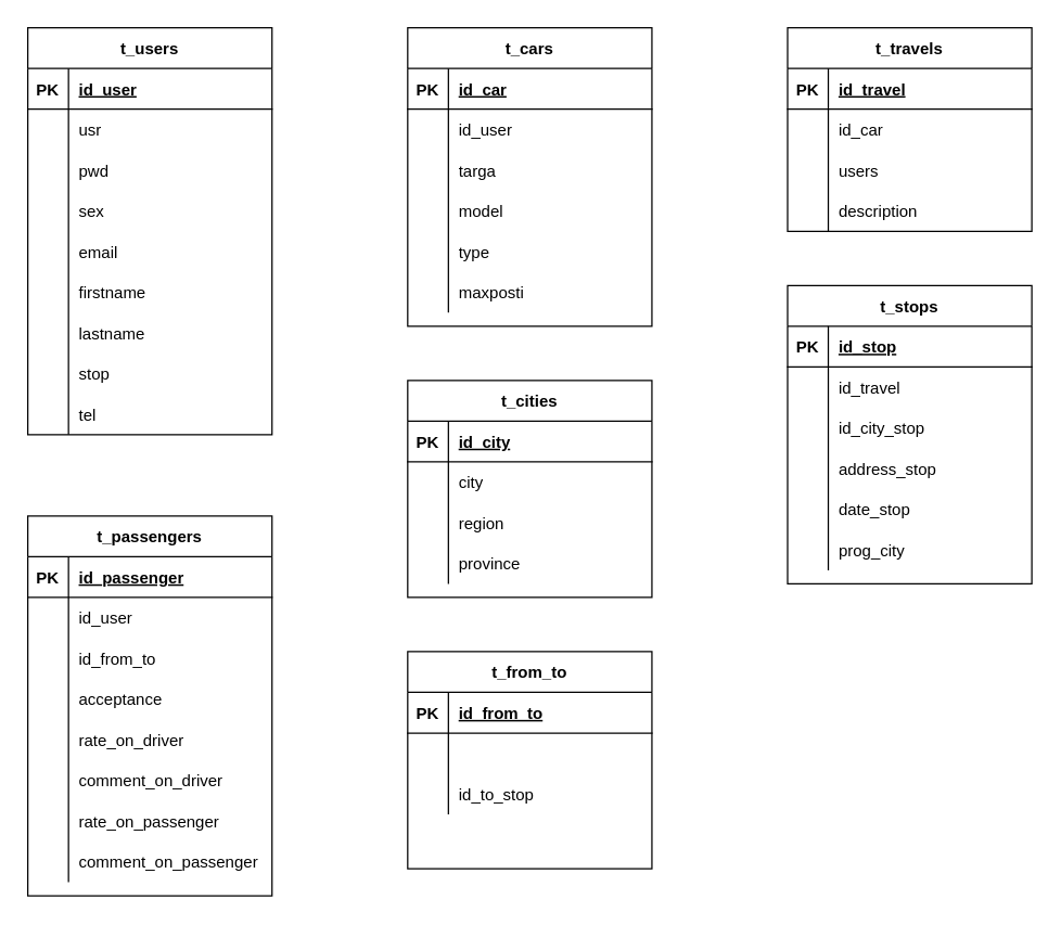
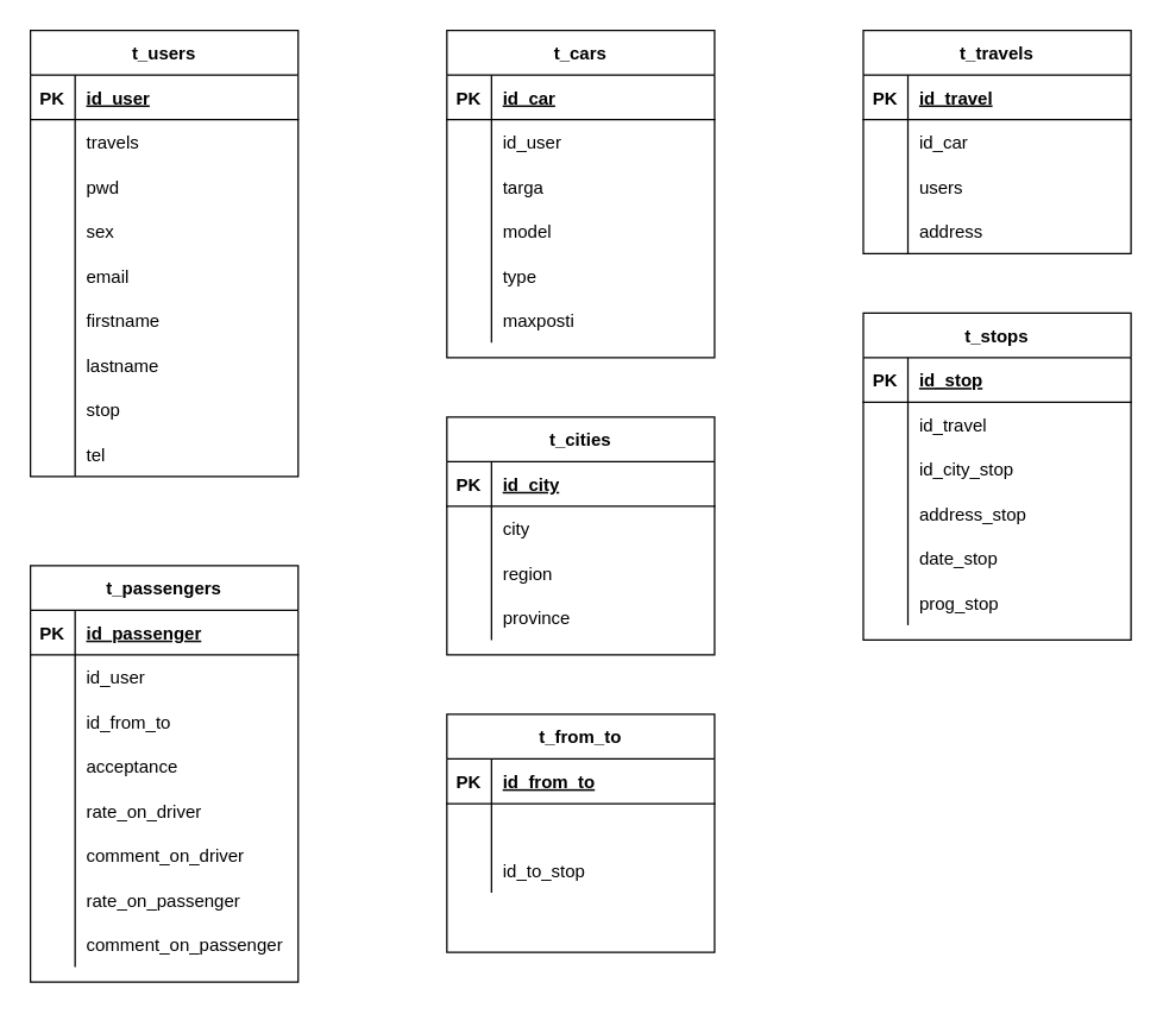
- <mxCell id="8" value="usr" style="shape=partialRectangle;connectable=0;fillColor=none;top=0;left=0;bottom=0;right=0;align=left;spacingLeft=6;overflow=hidden;" vertex="1" parent="6"><mxGeometry x="30" width="150" height="30" as="geometry" /></mxCell>
+ <mxCell id="8" value="travels" style="shape=partialRectangle;connectable=0;fillColor=none;top=0;left=0;bottom=0;right=0;align=left;spacingLeft=6;overflow=hidden;" vertex="1" parent="6"><mxGeometry x="30" width="150" height="30" as="geometry" /></mxCell>
- <mxCell id="61" value="description" style="shape=partialRectangle;connectable=0;fillColor=none;top=0;left=0;bottom=0;right=0;align=left;spacingLeft=6;overflow=hidden;" vertex="1" parent="59"><mxGeometry x="30" width="150" height="30" as="geometry" /></mxCell>
+ <mxCell id="61" value="address" style="shape=partialRectangle;connectable=0;fillColor=none;top=0;left=0;bottom=0;right=0;align=left;spacingLeft=6;overflow=hidden;" vertex="1" parent="59"><mxGeometry x="30" width="150" height="30" as="geometry" /></mxCell>
- <mxCell id="118" value="prog_city" style="shape=partialRectangle;connectable=0;fillColor=none;top=0;left=0;bottom=0;right=0;align=left;spacingLeft=6;overflow=hidden;" vertex="1" parent="116"><mxGeometry x="30" width="150" height="30" as="geometry" /></mxCell>
+ <mxCell id="118" value="prog_stop" style="shape=partialRectangle;connectable=0;fillColor=none;top=0;left=0;bottom=0;right=0;align=left;spacingLeft=6;overflow=hidden;" vertex="1" parent="116"><mxGeometry x="30" width="150" height="30" as="geometry" /></mxCell>
